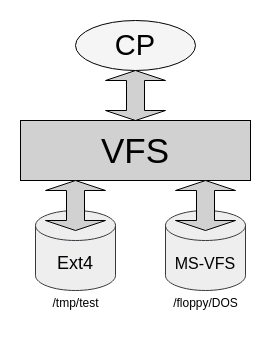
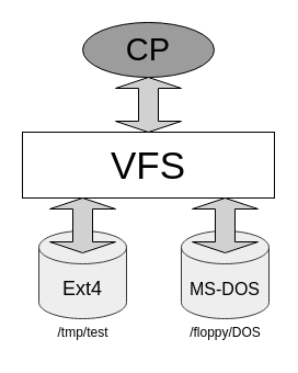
- <mxCell id="4" value="&lt;font style=&quot;font-size: 29px;&quot;&gt;CP&lt;/font&gt;" style="ellipse;whiteSpace=wrap;html=1;fillColor=#f5f5f5;" vertex="1" parent="1"><mxGeometry x="75" y="20" width="120" height="50" as="geometry" /></mxCell>
+ <mxCell id="4" value="&lt;font style=&quot;font-size: 29px;&quot;&gt;CP&lt;/font&gt;" style="ellipse;whiteSpace=wrap;html=1;fillColor=#9C9C9C;" vertex="1" parent="1"><mxGeometry x="75" y="20" width="120" height="50" as="geometry" /></mxCell>
- <mxCell id="6" value="&lt;font style=&quot;font-size: 35px;&quot;&gt;VFS&lt;/font&gt;" style="rounded=0;whiteSpace=wrap;html=1;fillColor=#d1d1d1;" vertex="1" parent="1"><mxGeometry x="20" y="120" width="230" height="60" as="geometry" /></mxCell>
+ <mxCell id="6" value="&lt;font style=&quot;font-size: 35px;&quot;&gt;VFS&lt;/font&gt;" style="rounded=0;whiteSpace=wrap;html=1;" vertex="1" parent="1"><mxGeometry x="20" y="120" width="230" height="60" as="geometry" /></mxCell>
- <mxCell id="2" value="&lt;font style=&quot;font-size: 16px;&quot;&gt;MS-VFS&lt;/font&gt;" style="shape=cylinder3;whiteSpace=wrap;html=1;boundedLbl=1;backgroundOutline=1;size=15;fillColor=#eeeeee;strokeColor=#36393d;" vertex="1" parent="1"><mxGeometry x="165" y="210" width="80" height="80" as="geometry" /></mxCell>
+ <mxCell id="2" value="&lt;font style=&quot;font-size: 16px;&quot;&gt;MS-DOS&lt;/font&gt;" style="shape=cylinder3;whiteSpace=wrap;html=1;boundedLbl=1;backgroundOutline=1;size=15;fillColor=#eeeeee;strokeColor=#36393d;" vertex="1" parent="1"><mxGeometry x="165" y="210" width="80" height="80" as="geometry" /></mxCell>
